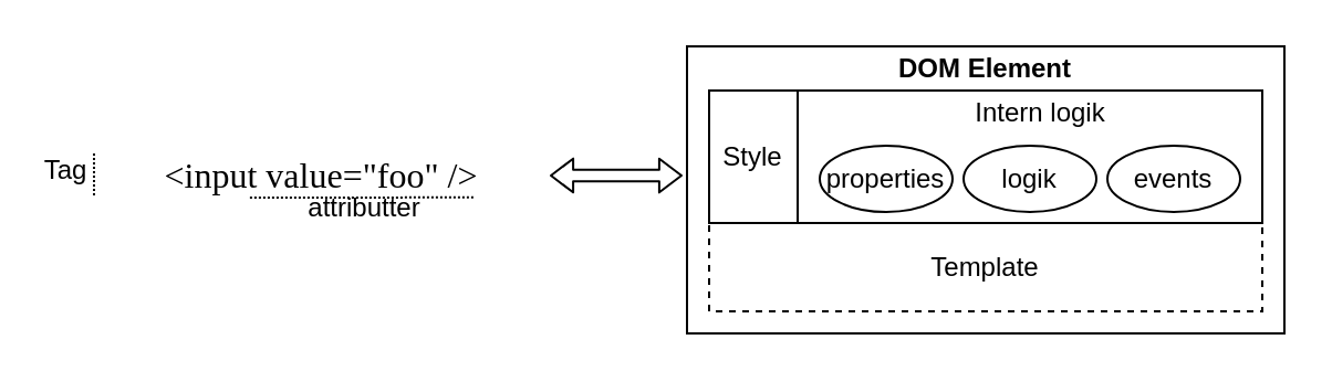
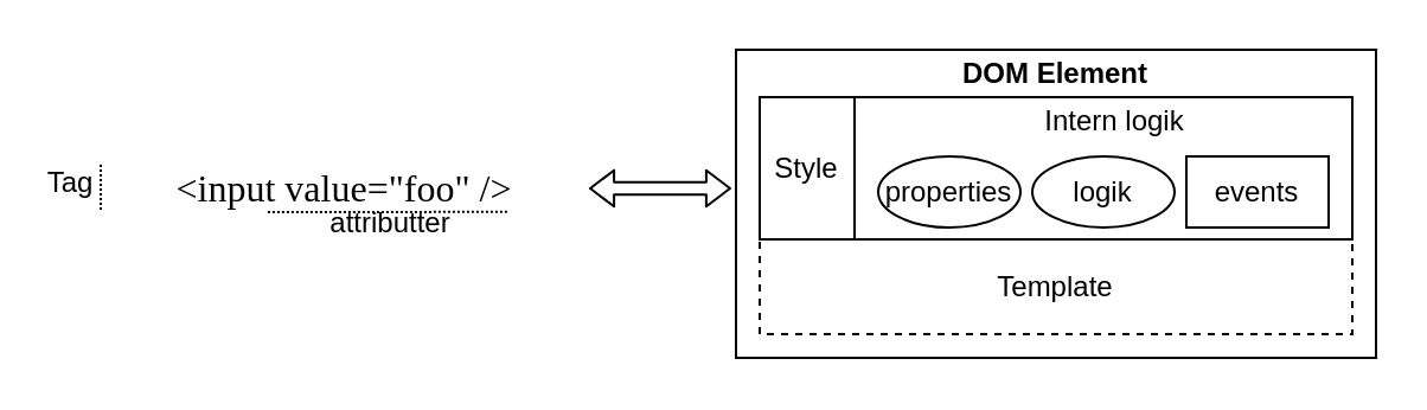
- <mxCell id="7" value="events" style="ellipse;whiteSpace=wrap;html=1;strokeColor=#000000;" parent="2" vertex="1"><mxGeometry x="190" y="45" width="60" height="30" as="geometry" /></mxCell>
+ <mxCell id="7" value="events" style="whiteSpace=wrap;html=1;strokeColor=#000000;rounded=0;" parent="2" vertex="1"><mxGeometry x="190" y="45" width="60" height="30" as="geometry" /></mxCell>
